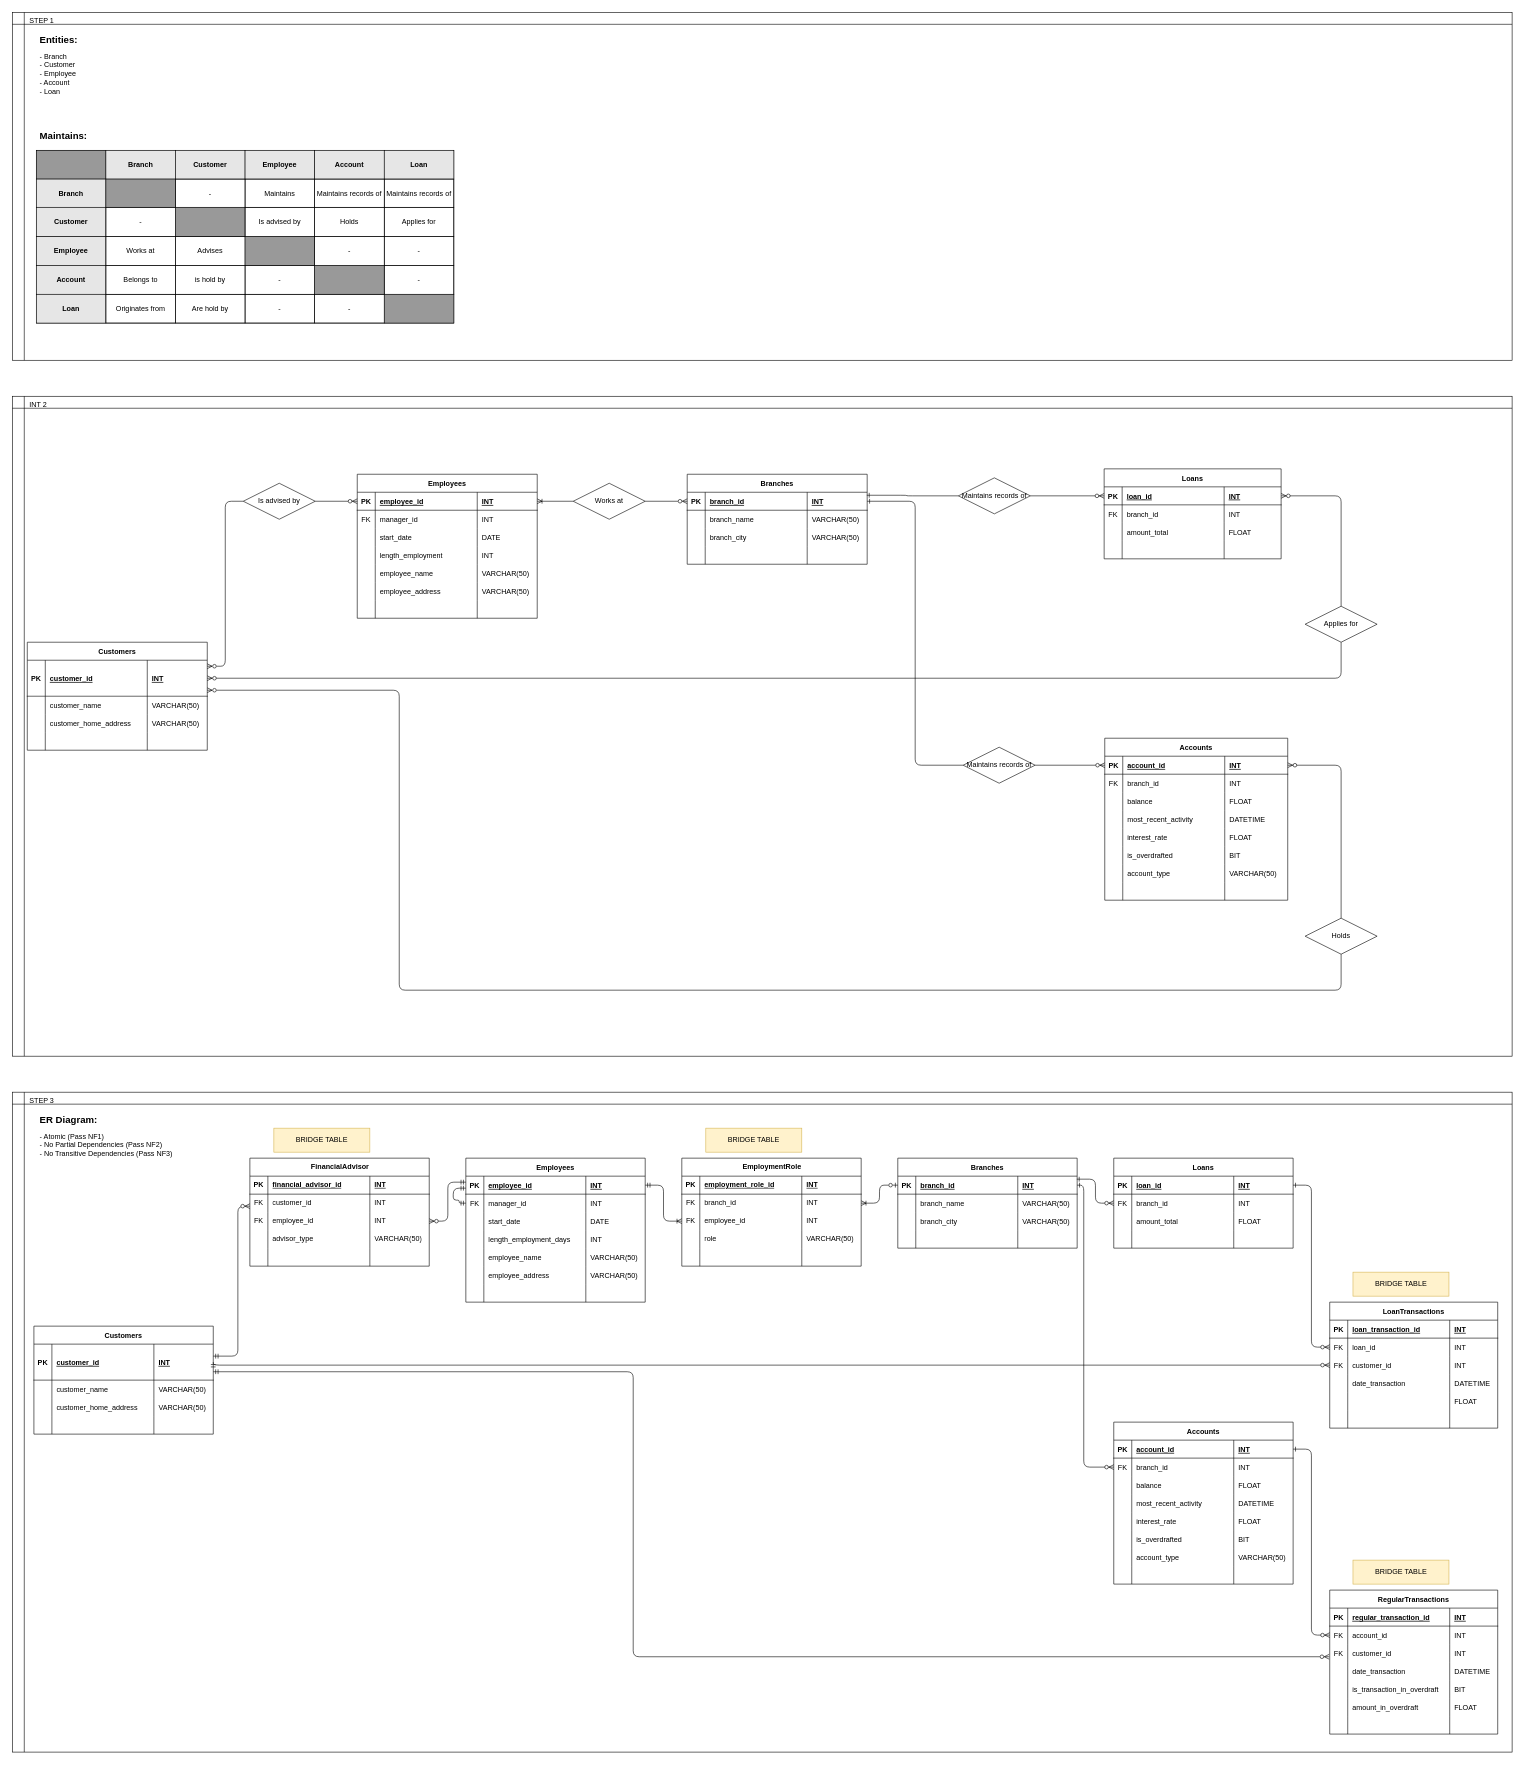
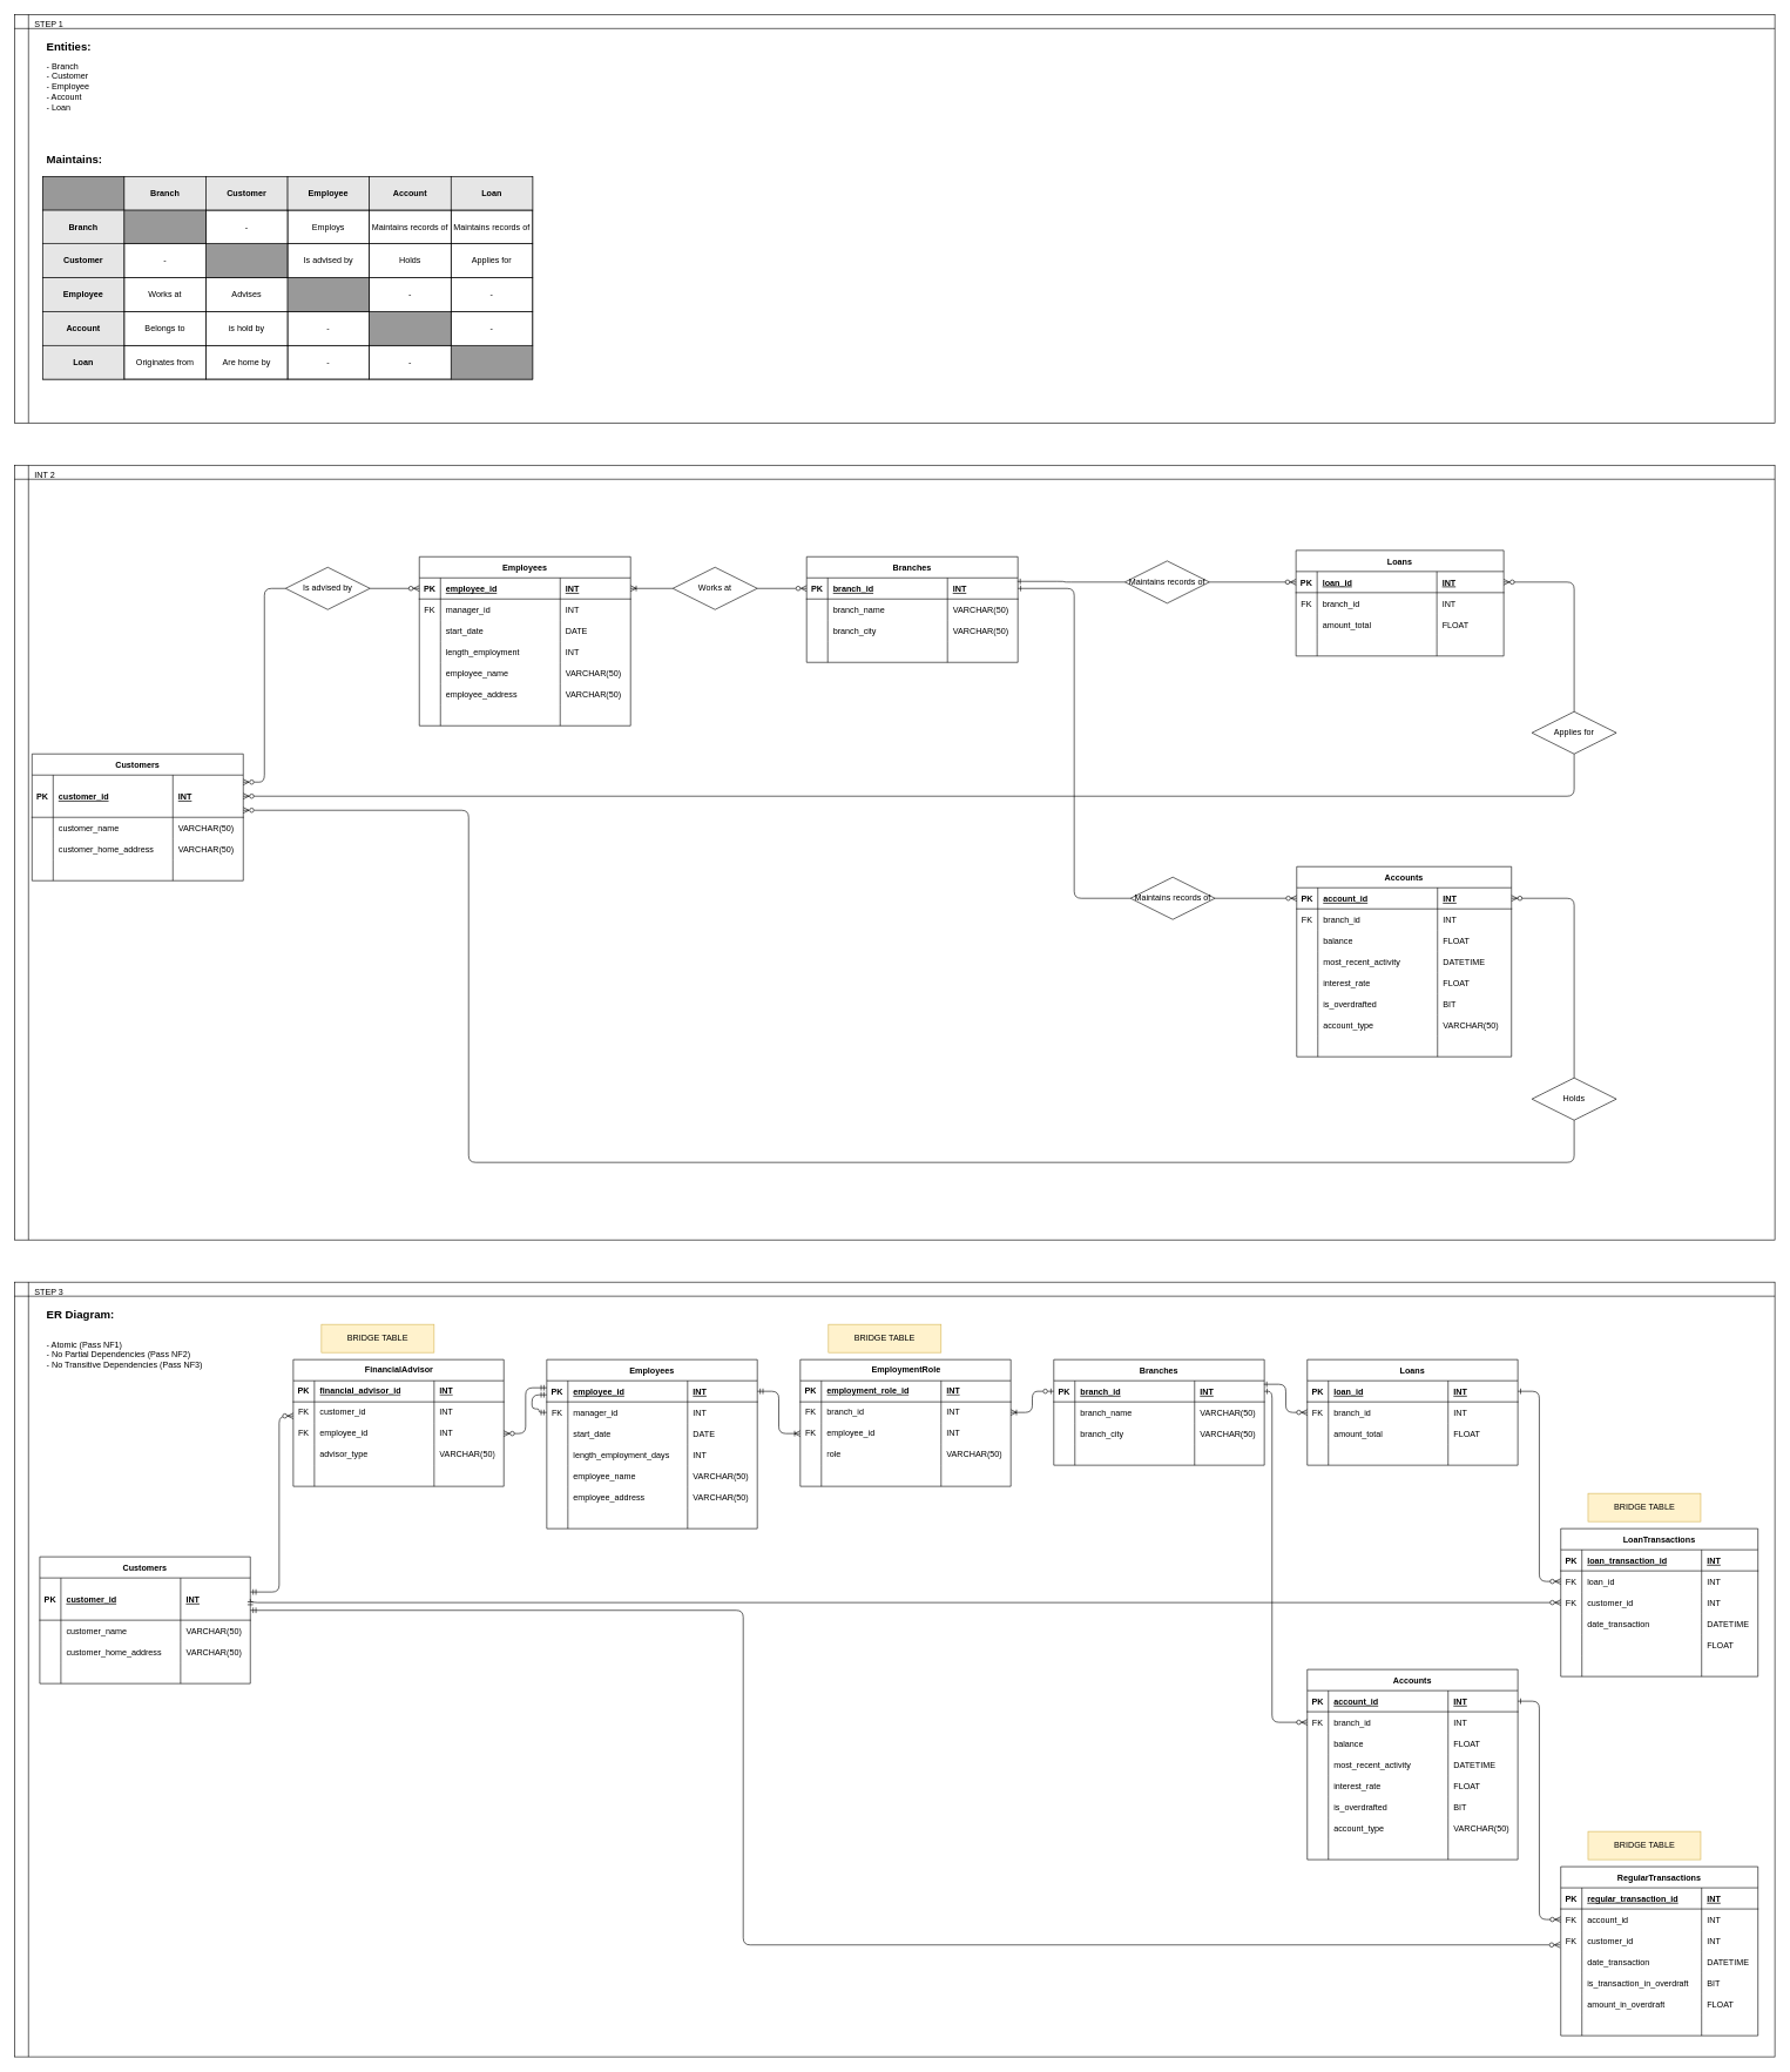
- <mxCell id="218" value="Maintains" style="connectable=0;recursiveResize=0;strokeColor=inherit;fillColor=none;align=center;whiteSpace=wrap;html=1;" parent="214" vertex="1"><mxGeometry x="348" width="116" height="47" as="geometry"><mxRectangle width="116" height="47" as="alternateBounds" /></mxGeometry></mxCell>
+ <mxCell id="218" value="Employs" style="connectable=0;recursiveResize=0;strokeColor=inherit;fillColor=none;align=center;whiteSpace=wrap;html=1;" parent="214" vertex="1"><mxGeometry x="348" width="116" height="47" as="geometry"><mxRectangle width="116" height="47" as="alternateBounds" /></mxGeometry></mxCell>
- <mxCell id="245" value="Are hold by" style="connectable=0;recursiveResize=0;strokeColor=inherit;fillColor=none;align=center;whiteSpace=wrap;html=1;" parent="242" vertex="1"><mxGeometry x="232" width="116" height="48" as="geometry"><mxRectangle width="116" height="48" as="alternateBounds" /></mxGeometry></mxCell>
+ <mxCell id="245" value="Are home by" style="connectable=0;recursiveResize=0;strokeColor=inherit;fillColor=none;align=center;whiteSpace=wrap;html=1;" parent="242" vertex="1"><mxGeometry x="232" width="116" height="48" as="geometry"><mxRectangle width="116" height="48" as="alternateBounds" /></mxGeometry></mxCell>
- <mxCell id="275" value="- Atomic (Pass NF1)&lt;br&gt;- No Partial Dependencies (Pass NF2)&lt;br&gt;- No Transitive Dependencies (Pass NF3)" style="text;strokeColor=none;fillColor=none;align=left;verticalAlign=top;spacingLeft=4;spacingRight=4;overflow=hidden;points=[[0,0.5],[1,0.5]];portConstraint=eastwest;rotatable=0;whiteSpace=wrap;html=1;" parent="1" vertex="1"><mxGeometry x="60" y="1880" width="290" height="90" as="geometry" /></mxCell>
+ <mxCell id="275" value="- Atomic (Pass NF1)&lt;br&gt;- No Partial Dependencies (Pass NF2)&lt;br&gt;- No Transitive Dependencies (Pass NF3)" style="text;strokeColor=none;fillColor=none;align=left;verticalAlign=top;spacingLeft=4;spacingRight=4;overflow=hidden;points=[[0,0.5],[1,0.5]];portConstraint=eastwest;rotatable=0;whiteSpace=wrap;html=1;" parent="1" vertex="1"><mxGeometry x="60" y="1895" width="290" height="90" as="geometry" /></mxCell>
